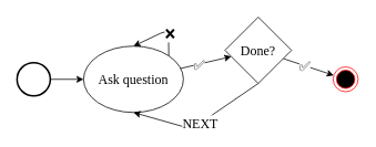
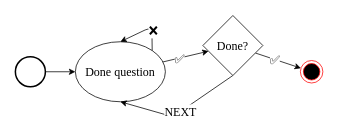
- <mxCell id="4" value="Ask question" style="ellipse;whiteSpace=wrap;html=1;fontFamily=Verdana;fontSize=16;" parent="1" vertex="1"><mxGeometry x="100" y="55" width="120" height="80" as="geometry" /></mxCell>
+ <mxCell id="4" value="Done question" style="ellipse;whiteSpace=wrap;html=1;fontFamily=Verdana;fontSize=16;" parent="1" vertex="1"><mxGeometry x="100" y="55" width="120" height="80" as="geometry" /></mxCell>
